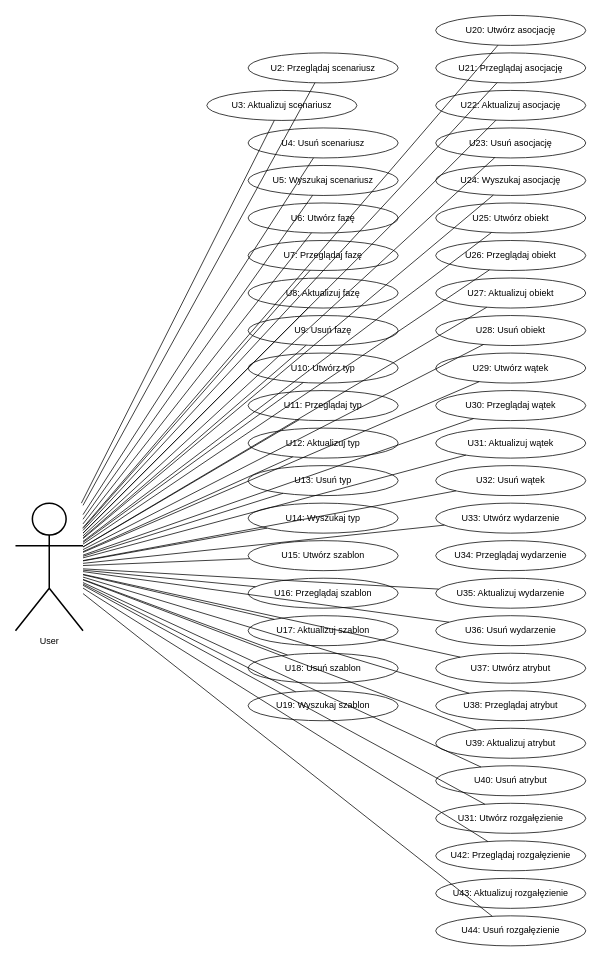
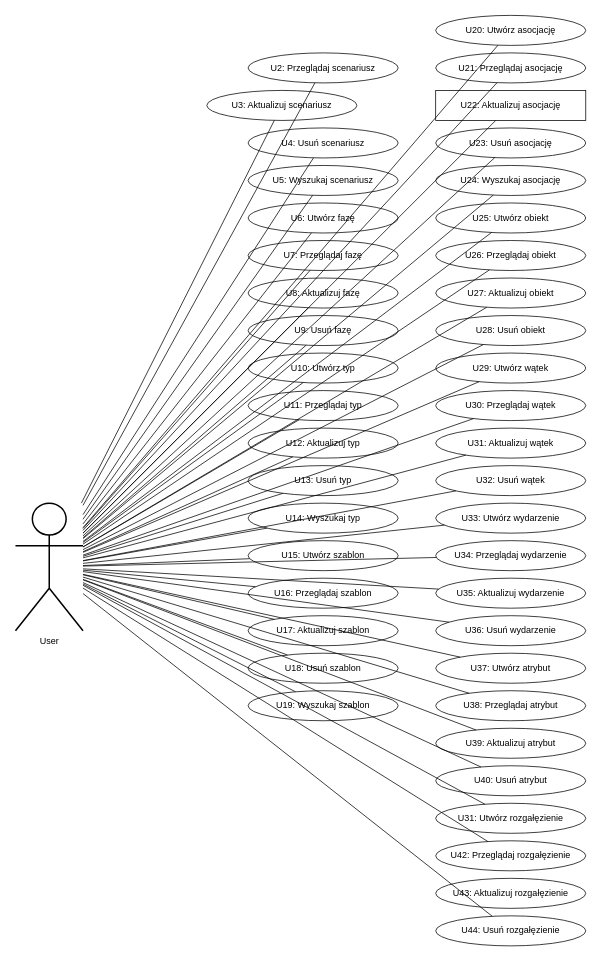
- <mxCell id="23" value="U22: Aktualizuj asocjację" style="ellipse;whiteSpace=wrap;html=1;" vertex="1" parent="1"><mxGeometry x="580" y="120" width="200" height="40" as="geometry" /></mxCell>
+ <mxCell id="23" value="U22: Aktualizuj asocjację" style="whiteSpace=wrap;html=1;rounded=0;" vertex="1" parent="1"><mxGeometry x="580" y="120" width="200" height="40" as="geometry" /></mxCell>
+ <mxCell id="78" value="" style="endArrow=none;html=1;rounded=0;" edge="1" parent="1" source="2" target="35"><mxGeometry relative="1" as="geometry" /></mxCell>
